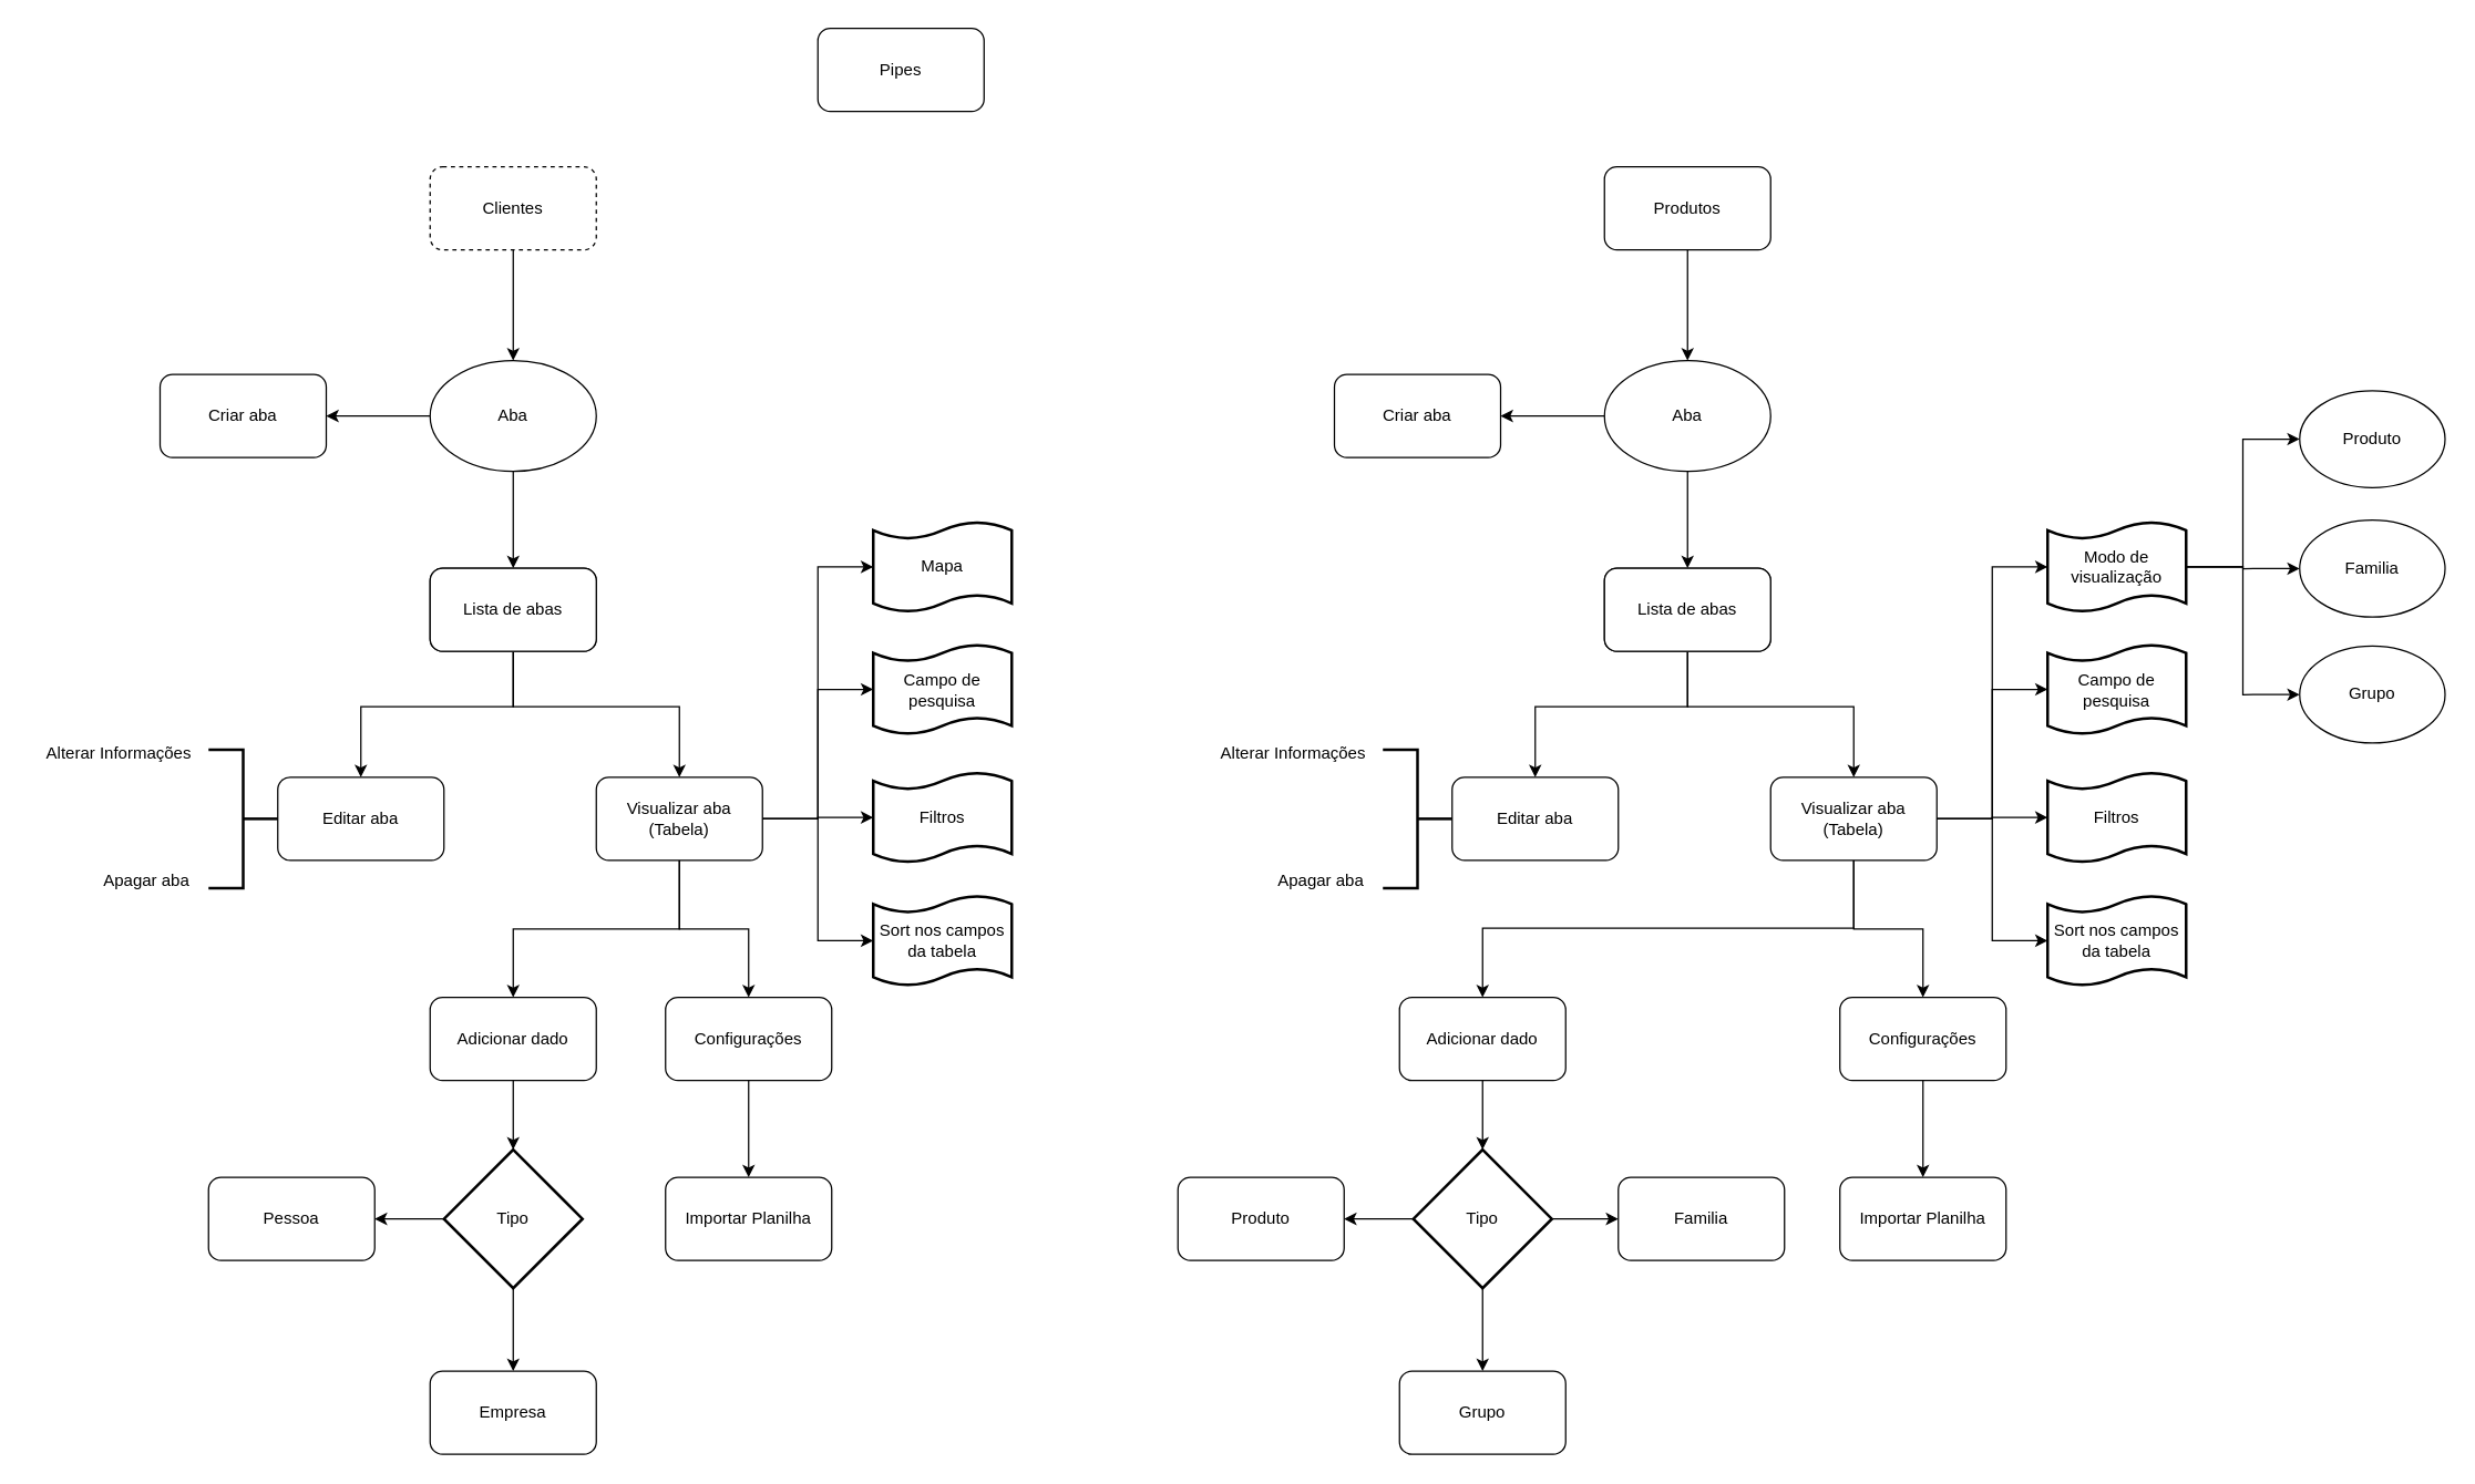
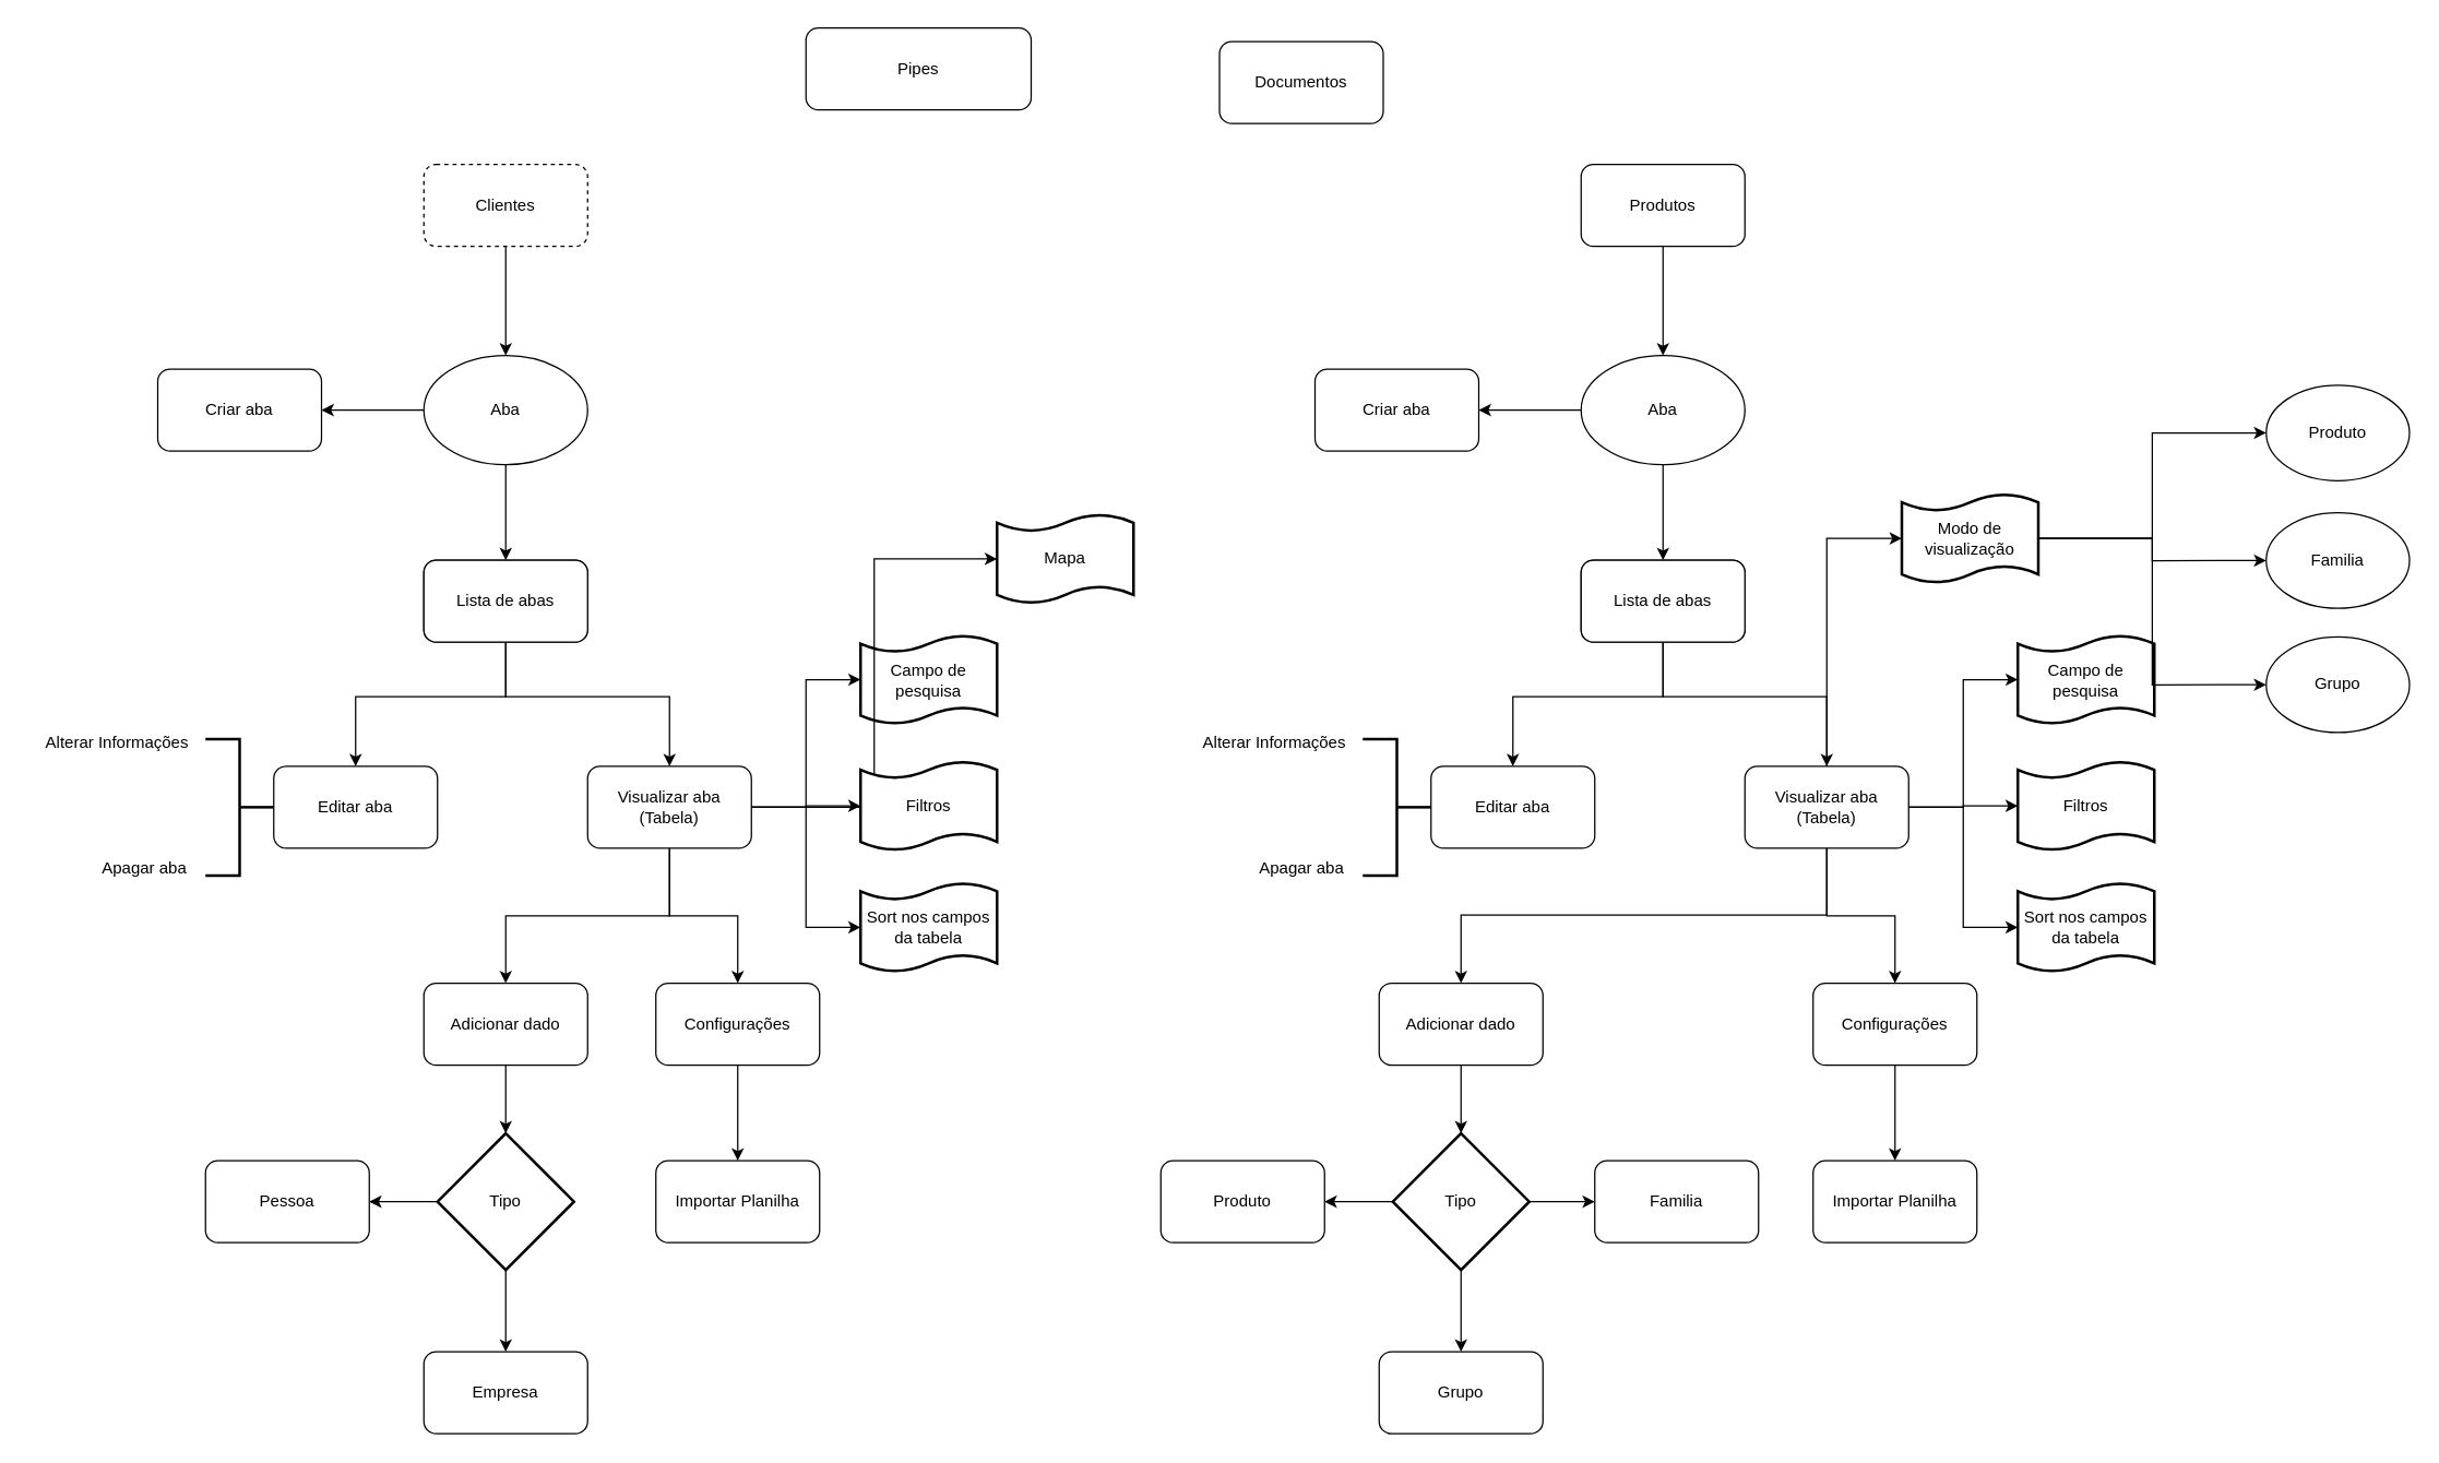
- <mxCell id="4" value="Pipes" style="rounded=1;whiteSpace=wrap;html=1;" vertex="1" parent="1"><mxGeometry x="590" y="20" width="120" height="60" as="geometry" /></mxCell>
+ <mxCell id="4" value="Pipes" style="rounded=1;whiteSpace=wrap;html=1;" vertex="1" parent="1"><mxGeometry x="590" y="20" width="165" height="60" as="geometry" /></mxCell>
+ <mxCell id="5" value="Documentos" style="rounded=1;whiteSpace=wrap;html=1;" vertex="1" parent="1"><mxGeometry x="893" y="30" width="120" height="60" as="geometry" /></mxCell>
- <mxCell id="33" value="Mapa" style="shape=tape;whiteSpace=wrap;html=1;strokeWidth=2;size=0.19" vertex="1" parent="1"><mxGeometry x="630" y="376.5" width="100" height="65" as="geometry" /></mxCell>
+ <mxCell id="33" value="Mapa" style="shape=tape;whiteSpace=wrap;html=1;strokeWidth=2;size=0.19" vertex="1" parent="1"><mxGeometry x="730" y="376.5" width="100" height="65" as="geometry" /></mxCell>
- <mxCell id="77" value="Modo de&lt;br&gt;visualização" style="shape=tape;whiteSpace=wrap;html=1;strokeWidth=2;size=0.19" vertex="1" parent="1"><mxGeometry x="1478" y="376.5" width="100" height="65" as="geometry" /></mxCell>
+ <mxCell id="77" value="Modo de&lt;br&gt;visualização" style="shape=tape;whiteSpace=wrap;html=1;strokeWidth=2;size=0.19" vertex="1" parent="1"><mxGeometry x="1393" y="361.5" width="100" height="65" as="geometry" /></mxCell>
